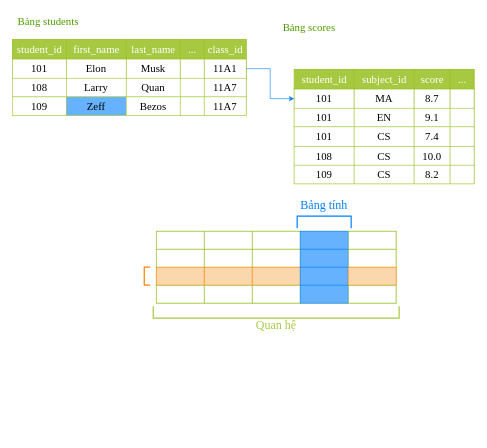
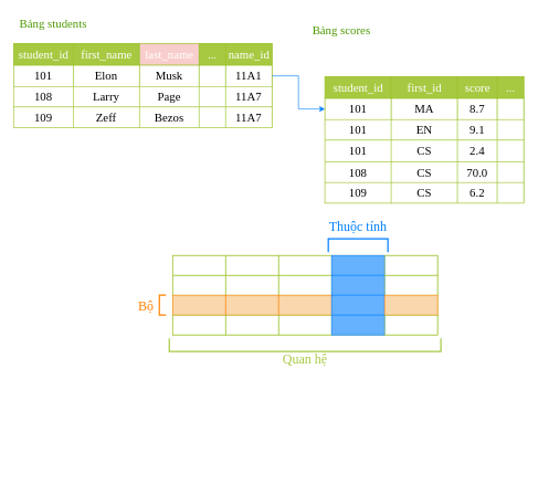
- <mxCell id="6" value="last_name" style="connectable=0;recursiveResize=0;strokeColor=inherit;fillColor=#A7C942;align=center;fontStyle=0;fontColor=#FFFFFF;html=1;fontFamily=Segoe UI Variable Display;fontSize=18;" parent="3" vertex="1"><mxGeometry x="190" width="90" height="33" as="geometry"><mxRectangle width="90" height="33" as="alternateBounds" /></mxGeometry></mxCell>
+ <mxCell id="6" value="last_name" style="connectable=0;recursiveResize=0;strokeColor=inherit;fillColor=#f8cecc;align=center;fontStyle=0;fontColor=#FFFFFF;html=1;fontFamily=Segoe UI Variable Display;fontSize=18;" parent="3" vertex="1"><mxGeometry x="190" width="90" height="33" as="geometry"><mxRectangle width="90" height="33" as="alternateBounds" /></mxGeometry></mxCell>
- <mxCell id="8" value="class_id" style="connectable=0;recursiveResize=0;strokeColor=inherit;fillColor=#A7C942;align=center;fontStyle=0;fontColor=#FFFFFF;html=1;fontFamily=Segoe UI Variable Display;fontSize=18;" parent="3" vertex="1"><mxGeometry x="320" width="70" height="33" as="geometry"><mxRectangle width="70" height="33" as="alternateBounds" /></mxGeometry></mxCell>
+ <mxCell id="8" value="name_id" style="connectable=0;recursiveResize=0;strokeColor=inherit;fillColor=#A7C942;align=center;fontStyle=0;fontColor=#FFFFFF;html=1;fontFamily=Segoe UI Variable Display;fontSize=18;" parent="3" vertex="1"><mxGeometry x="320" width="70" height="33" as="geometry"><mxRectangle width="70" height="33" as="alternateBounds" /></mxGeometry></mxCell>
- <mxCell id="30" value="subject_id" style="connectable=0;recursiveResize=0;strokeColor=inherit;fillColor=#A7C942;align=center;fontStyle=0;fontColor=#FFFFFF;html=1;fontFamily=Segoe UI Variable Display;fontSize=18;" vertex="1" parent="28"><mxGeometry x="100" width="100" height="33" as="geometry"><mxRectangle width="100" height="33" as="alternateBounds" /></mxGeometry></mxCell>
+ <mxCell id="30" value="first_id" style="connectable=0;recursiveResize=0;strokeColor=inherit;fillColor=#A7C942;align=center;fontStyle=0;fontColor=#FFFFFF;html=1;fontFamily=Segoe UI Variable Display;fontSize=18;" vertex="1" parent="28"><mxGeometry x="100" width="100" height="33" as="geometry"><mxRectangle width="100" height="33" as="alternateBounds" /></mxGeometry></mxCell>
- <mxCell id="18" value="Quan" style="connectable=0;recursiveResize=0;whiteSpace=wrap;html=1;fontFamily=Segoe UI Variable Display;fontSize=18;rounded=0;strokeColor=#A7C942;" parent="15" vertex="1"><mxGeometry x="190" width="90" height="31" as="geometry"><mxRectangle width="90" height="31" as="alternateBounds" /></mxGeometry></mxCell>
+ <mxCell id="18" value="Page" style="connectable=0;recursiveResize=0;whiteSpace=wrap;html=1;fontFamily=Segoe UI Variable Display;fontSize=18;rounded=0;strokeColor=#A7C942;" parent="15" vertex="1"><mxGeometry x="190" width="90" height="31" as="geometry"><mxRectangle width="90" height="31" as="alternateBounds" /></mxGeometry></mxCell>
- <mxCell id="23" value="Zeff" style="connectable=0;recursiveResize=0;whiteSpace=wrap;html=1;fontFamily=Segoe UI Variable Display;fontSize=18;strokeColor=#A7C942;fillColor=#66b2ff;" parent="21" vertex="1"><mxGeometry x="90" width="100" height="31" as="geometry"><mxRectangle width="100" height="31" as="alternateBounds" /></mxGeometry></mxCell>
+ <mxCell id="23" value="Zeff" style="connectable=0;recursiveResize=0;whiteSpace=wrap;html=1;fontFamily=Segoe UI Variable Display;fontSize=18;strokeColor=#A7C942;" parent="21" vertex="1"><mxGeometry x="90" width="100" height="31" as="geometry"><mxRectangle width="100" height="31" as="alternateBounds" /></mxGeometry></mxCell>
- <mxCell id="46" value="7.4" style="connectable=0;recursiveResize=0;fontStyle=0;align=center;whiteSpace=wrap;html=1;fontFamily=Segoe UI Variable Display;fontSize=18;strokeColor=#A7C942;" vertex="1" parent="43"><mxGeometry x="200" width="60" height="33" as="geometry"><mxRectangle width="60" height="33" as="alternateBounds" /></mxGeometry></mxCell>
+ <mxCell id="46" value="2.4" style="connectable=0;recursiveResize=0;fontStyle=0;align=center;whiteSpace=wrap;html=1;fontFamily=Segoe UI Variable Display;fontSize=18;strokeColor=#A7C942;" vertex="1" parent="43"><mxGeometry x="200" width="60" height="33" as="geometry"><mxRectangle width="60" height="33" as="alternateBounds" /></mxGeometry></mxCell>
- <mxCell id="51" value="10.0" style="connectable=0;recursiveResize=0;whiteSpace=wrap;html=1;fontFamily=Segoe UI Variable Display;fontSize=18;rounded=0;strokeColor=#A7C942;" vertex="1" parent="48"><mxGeometry x="200" width="60" height="31" as="geometry"><mxRectangle width="60" height="31" as="alternateBounds" /></mxGeometry></mxCell>
+ <mxCell id="51" value="70.0" style="connectable=0;recursiveResize=0;whiteSpace=wrap;html=1;fontFamily=Segoe UI Variable Display;fontSize=18;rounded=0;strokeColor=#A7C942;" vertex="1" parent="48"><mxGeometry x="200" width="60" height="31" as="geometry"><mxRectangle width="60" height="31" as="alternateBounds" /></mxGeometry></mxCell>
- <mxCell id="56" value="8.2" style="connectable=0;recursiveResize=0;whiteSpace=wrap;html=1;fontFamily=Segoe UI Variable Display;fontSize=18;strokeColor=#A7C942;" vertex="1" parent="53"><mxGeometry x="200" width="60" height="31" as="geometry"><mxRectangle width="60" height="31" as="alternateBounds" /></mxGeometry></mxCell>
+ <mxCell id="56" value="6.2" style="connectable=0;recursiveResize=0;whiteSpace=wrap;html=1;fontFamily=Segoe UI Variable Display;fontSize=18;strokeColor=#A7C942;" vertex="1" parent="53"><mxGeometry x="200" width="60" height="31" as="geometry"><mxRectangle width="60" height="31" as="alternateBounds" /></mxGeometry></mxCell>
- <mxCell id="88" value="Bảng tính" style="text;html=1;strokeColor=none;fillColor=none;align=center;verticalAlign=middle;whiteSpace=wrap;rounded=0;shadow=0;fontFamily=Segoe UI Variable Display;fontSize=20;fontColor=#007FFF;" vertex="1" parent="1"><mxGeometry x="485" y="325" width="110" height="30" as="geometry" /></mxCell>
+ <mxCell id="88" value="Thuộc tính" style="text;html=1;strokeColor=none;fillColor=none;align=center;verticalAlign=middle;whiteSpace=wrap;rounded=0;shadow=0;fontFamily=Segoe UI Variable Display;fontSize=20;fontColor=#007FFF;" vertex="1" parent="1"><mxGeometry x="485" y="325" width="110" height="30" as="geometry" /></mxCell>
+ <mxCell id="87" value="Bộ" style="text;html=1;strokeColor=none;fillColor=none;align=center;verticalAlign=middle;whiteSpace=wrap;rounded=0;shadow=0;fontFamily=Segoe UI Variable Display;fontSize=20;fontColor=#FF8000;" vertex="1" parent="1"><mxGeometry x="200" y="445" width="40" height="30" as="geometry" /></mxCell>
